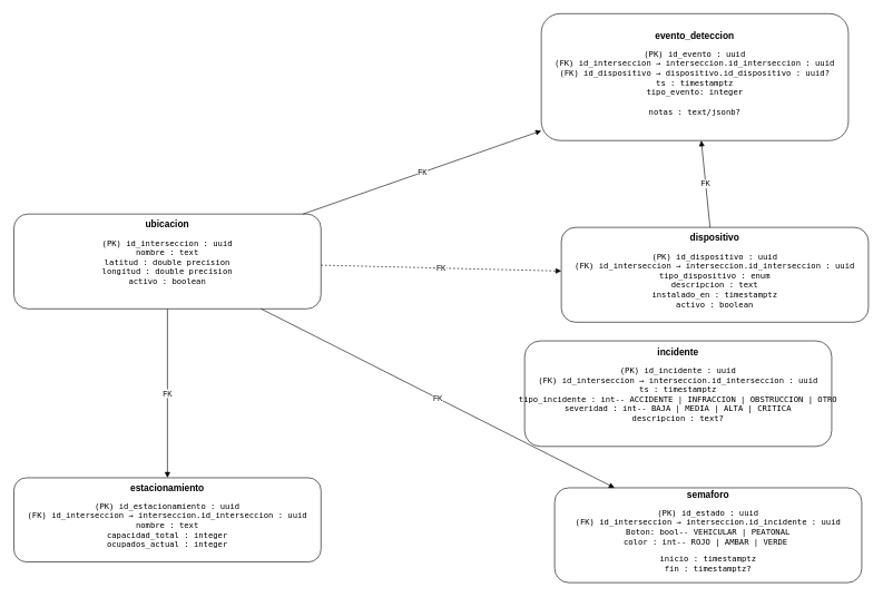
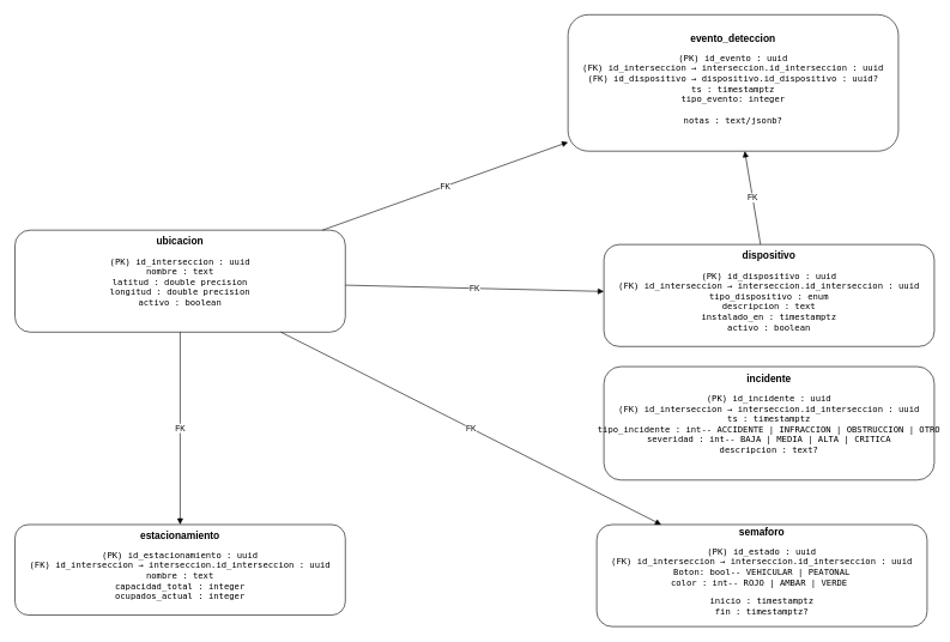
- <mxCell id="5" value="&lt;b style=&quot;font-size:14px&quot;&gt;evento_deteccion&lt;/b&gt;&lt;div style=&quot;font-size:12px;&quot;&gt;&lt;pre&gt;(PK) id_evento : uuid&lt;br&gt;(FK) id_interseccion → interseccion.id_interseccion : uuid&lt;br&gt;(FK) id_dispositivo → dispositivo.id_dispositivo : uuid?&lt;br&gt;ts : timestamptz&lt;br&gt;tipo_evento: integer&lt;br&gt;&lt;br&gt;notas : text/jsonb?&lt;/pre&gt;&lt;/div&gt;" style="shape=rectangle;whiteSpace=wrap;html=1;rounded=1;fontSize=12;" parent="1" vertex="1"><mxGeometry x="810" y="20" width="460" height="190" as="geometry" /></mxCell>
+ <mxCell id="5" value="&lt;b style=&quot;font-size:14px&quot;&gt;evento_deteccion&lt;/b&gt;&lt;div style=&quot;font-size:12px;&quot;&gt;&lt;pre&gt;(PK) id_evento : uuid&lt;br&gt;(FK) id_interseccion → interseccion.id_interseccion : uuid&lt;br&gt;(FK) id_dispositivo → dispositivo.id_dispositivo : uuid?&lt;br&gt;ts : timestamptz&lt;br&gt;tipo_evento: integer&lt;br&gt;&lt;br&gt;notas : text/jsonb?&lt;/pre&gt;&lt;/div&gt;" style="shape=rectangle;whiteSpace=wrap;html=1;rounded=1;fontSize=12;" parent="1" vertex="1"><mxGeometry x="790" y="20" width="460" height="190" as="geometry" /></mxCell>
- <mxCell id="8" value="FK" style="endArrow=block;html=1;labelBackgroundColor=#ffffff;dashed=1;" parent="1" source="2" target="3" edge="1"><mxGeometry relative="1" as="geometry" /></mxCell>
+ <mxCell id="8" value="FK" style="endArrow=block;html=1;labelBackgroundColor=#ffffff;" parent="1" source="2" target="3" edge="1"><mxGeometry relative="1" as="geometry" /></mxCell>
- <mxCell id="7" value="&lt;b style=&quot;font-size:14px&quot;&gt;incidente&lt;/b&gt;&lt;div style=&quot;font-size:12px;&quot;&gt;&lt;pre&gt;(PK) id_incidente : uuid&lt;br&gt;(FK) id_interseccion → interseccion.id_interseccion : uuid&lt;br&gt;ts : timestamptz&lt;br&gt;tipo_incidente : int-- ACCIDENTE | INFRACCION | OBSTRUCCION | OTRO&lt;br&gt;severidad : int-- BAJA | MEDIA | ALTA | CRITICA&lt;br&gt;descripcion : text?&lt;br&gt;&lt;br&gt;&lt;/pre&gt;&lt;/div&gt;" style="shape=rectangle;whiteSpace=wrap;html=1;rounded=1;fontSize=12;" parent="1" vertex="1"><mxGeometry x="785" y="510" width="460" height="158" as="geometry" /></mxCell>
+ <mxCell id="7" value="&lt;b style=&quot;font-size:14px&quot;&gt;incidente&lt;/b&gt;&lt;div style=&quot;font-size:12px;&quot;&gt;&lt;pre&gt;(PK) id_incidente : uuid&lt;br&gt;(FK) id_interseccion → interseccion.id_interseccion : uuid&lt;br&gt;ts : timestamptz&lt;br&gt;tipo_incidente : int-- ACCIDENTE | INFRACCION | OBSTRUCCION | OTRO&lt;br&gt;severidad : int-- BAJA | MEDIA | ALTA | CRITICA&lt;br&gt;descripcion : text?&lt;br&gt;&lt;br&gt;&lt;/pre&gt;&lt;/div&gt;" style="shape=rectangle;whiteSpace=wrap;html=1;rounded=1;fontSize=12;" parent="1" vertex="1"><mxGeometry x="840" y="510" width="460" height="158" as="geometry" /></mxCell>
- <mxCell id="6" value="&lt;b style='font-size:14px'&gt;estacionamiento&lt;/b&gt;&lt;div style='font-size:12px;'&gt;&lt;pre&gt;(PK) id_estacionamiento : uuid&#10;(FK) id_interseccion → interseccion.id_interseccion : uuid&#10;nombre : text&#10;capacidad_total : integer&#10;ocupados_actual : integer&lt;/pre&gt;&lt;/div&gt;" style="shape=rectangle;whiteSpace=wrap;html=1;rounded=1;fontSize=12;" parent="1" vertex="1"><mxGeometry x="20" y="715" width="460" height="126" as="geometry" /></mxCell>
+ <mxCell id="6" value="&lt;b style='font-size:14px'&gt;estacionamiento&lt;/b&gt;&lt;div style='font-size:12px;'&gt;&lt;pre&gt;(PK) id_estacionamiento : uuid&#10;(FK) id_interseccion → interseccion.id_interseccion : uuid&#10;nombre : text&#10;capacidad_total : integer&#10;ocupados_actual : integer&lt;/pre&gt;&lt;/div&gt;" style="shape=rectangle;whiteSpace=wrap;html=1;rounded=1;fontSize=12;" parent="1" vertex="1"><mxGeometry x="20" y="730" width="460" height="126" as="geometry" /></mxCell>
- <mxCell id="4" value="&lt;b style=&quot;font-size:14px&quot;&gt;semaforo&lt;/b&gt;&lt;div style=&quot;font-size:12px;&quot;&gt;&lt;pre&gt;(PK) id_estado : uuid&lt;br&gt;(FK) id_interseccion → interseccion.id_incidente : uuid&lt;br&gt;Boton: bool-- VEHICULAR | PEATONAL&lt;br&gt;color : int-- ROJO | AMBAR | VERDE &lt;/pre&gt;&lt;pre&gt;inicio : timestamptz&lt;br&gt;fin : timestamptz?&lt;/pre&gt;&lt;/div&gt;" style="shape=rectangle;whiteSpace=wrap;html=1;rounded=1;fontSize=12;" parent="1" vertex="1"><mxGeometry x="830" y="730" width="460" height="142" as="geometry" /></mxCell>
+ <mxCell id="4" value="&lt;b style=&quot;font-size:14px&quot;&gt;semaforo&lt;/b&gt;&lt;div style=&quot;font-size:12px;&quot;&gt;&lt;pre&gt;(PK) id_estado : uuid&lt;br&gt;(FK) id_interseccion → interseccion.id_interseccion : uuid&lt;br&gt;Boton: bool-- VEHICULAR | PEATONAL&lt;br&gt;color : int-- ROJO | AMBAR | VERDE &lt;/pre&gt;&lt;pre&gt;inicio : timestamptz&lt;br&gt;fin : timestamptz?&lt;/pre&gt;&lt;/div&gt;" style="shape=rectangle;whiteSpace=wrap;html=1;rounded=1;fontSize=12;" parent="1" vertex="1"><mxGeometry x="830" y="730" width="460" height="142" as="geometry" /></mxCell>
